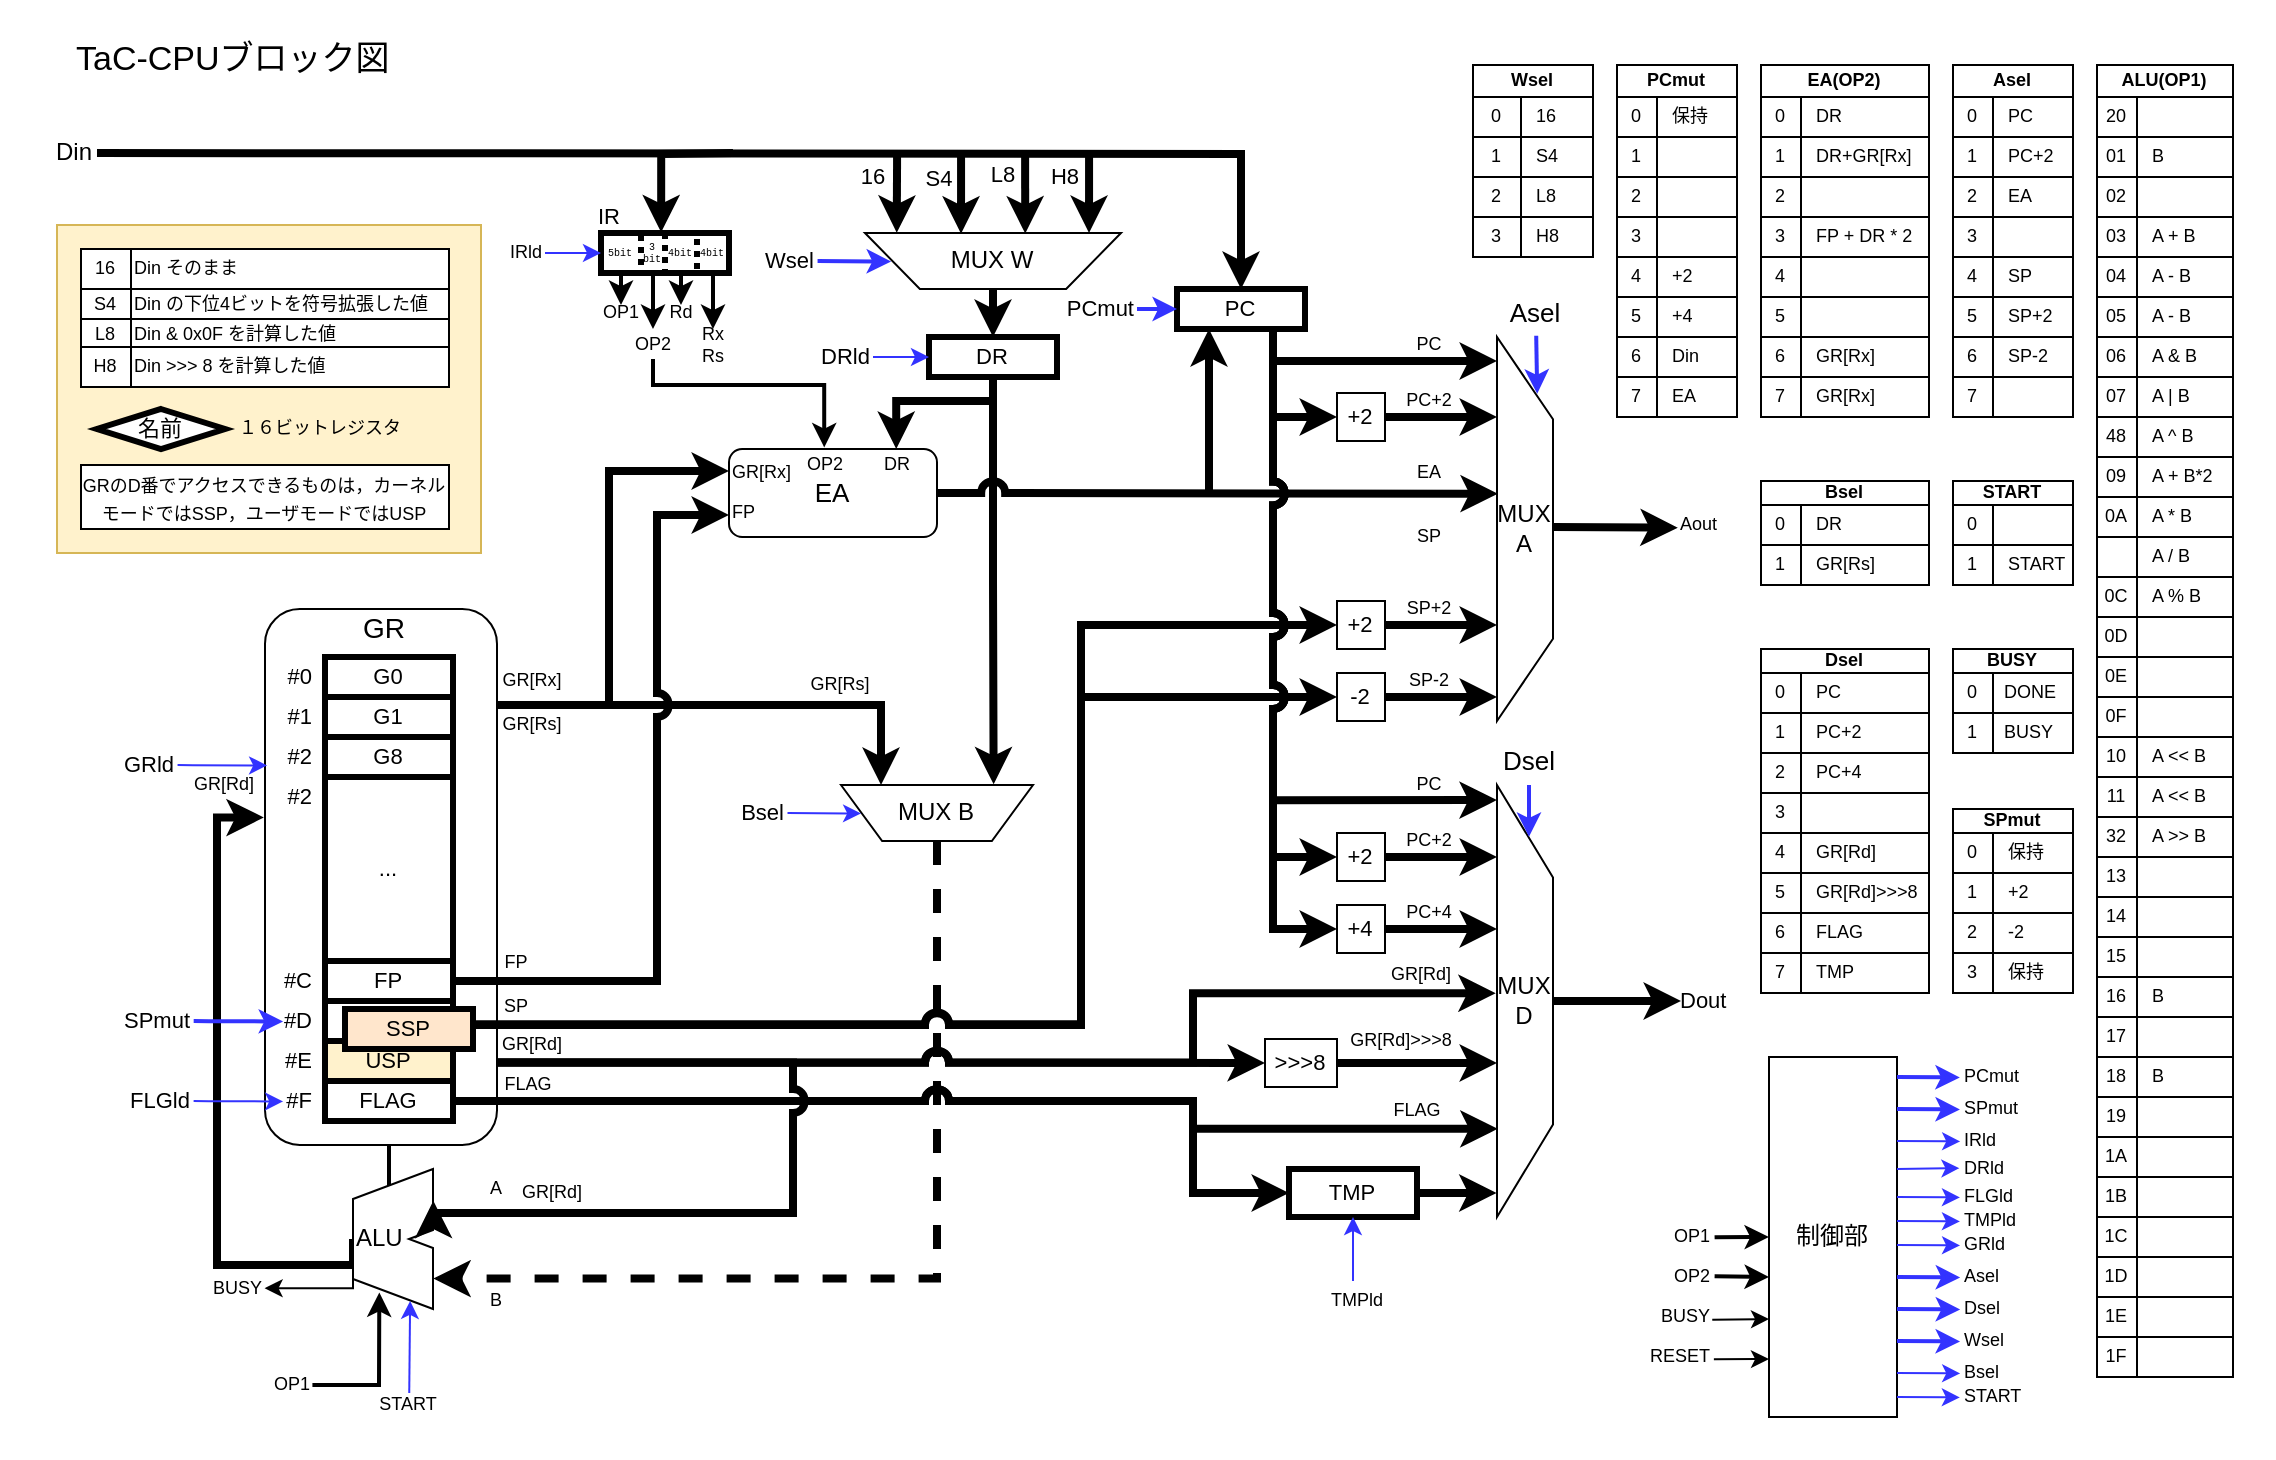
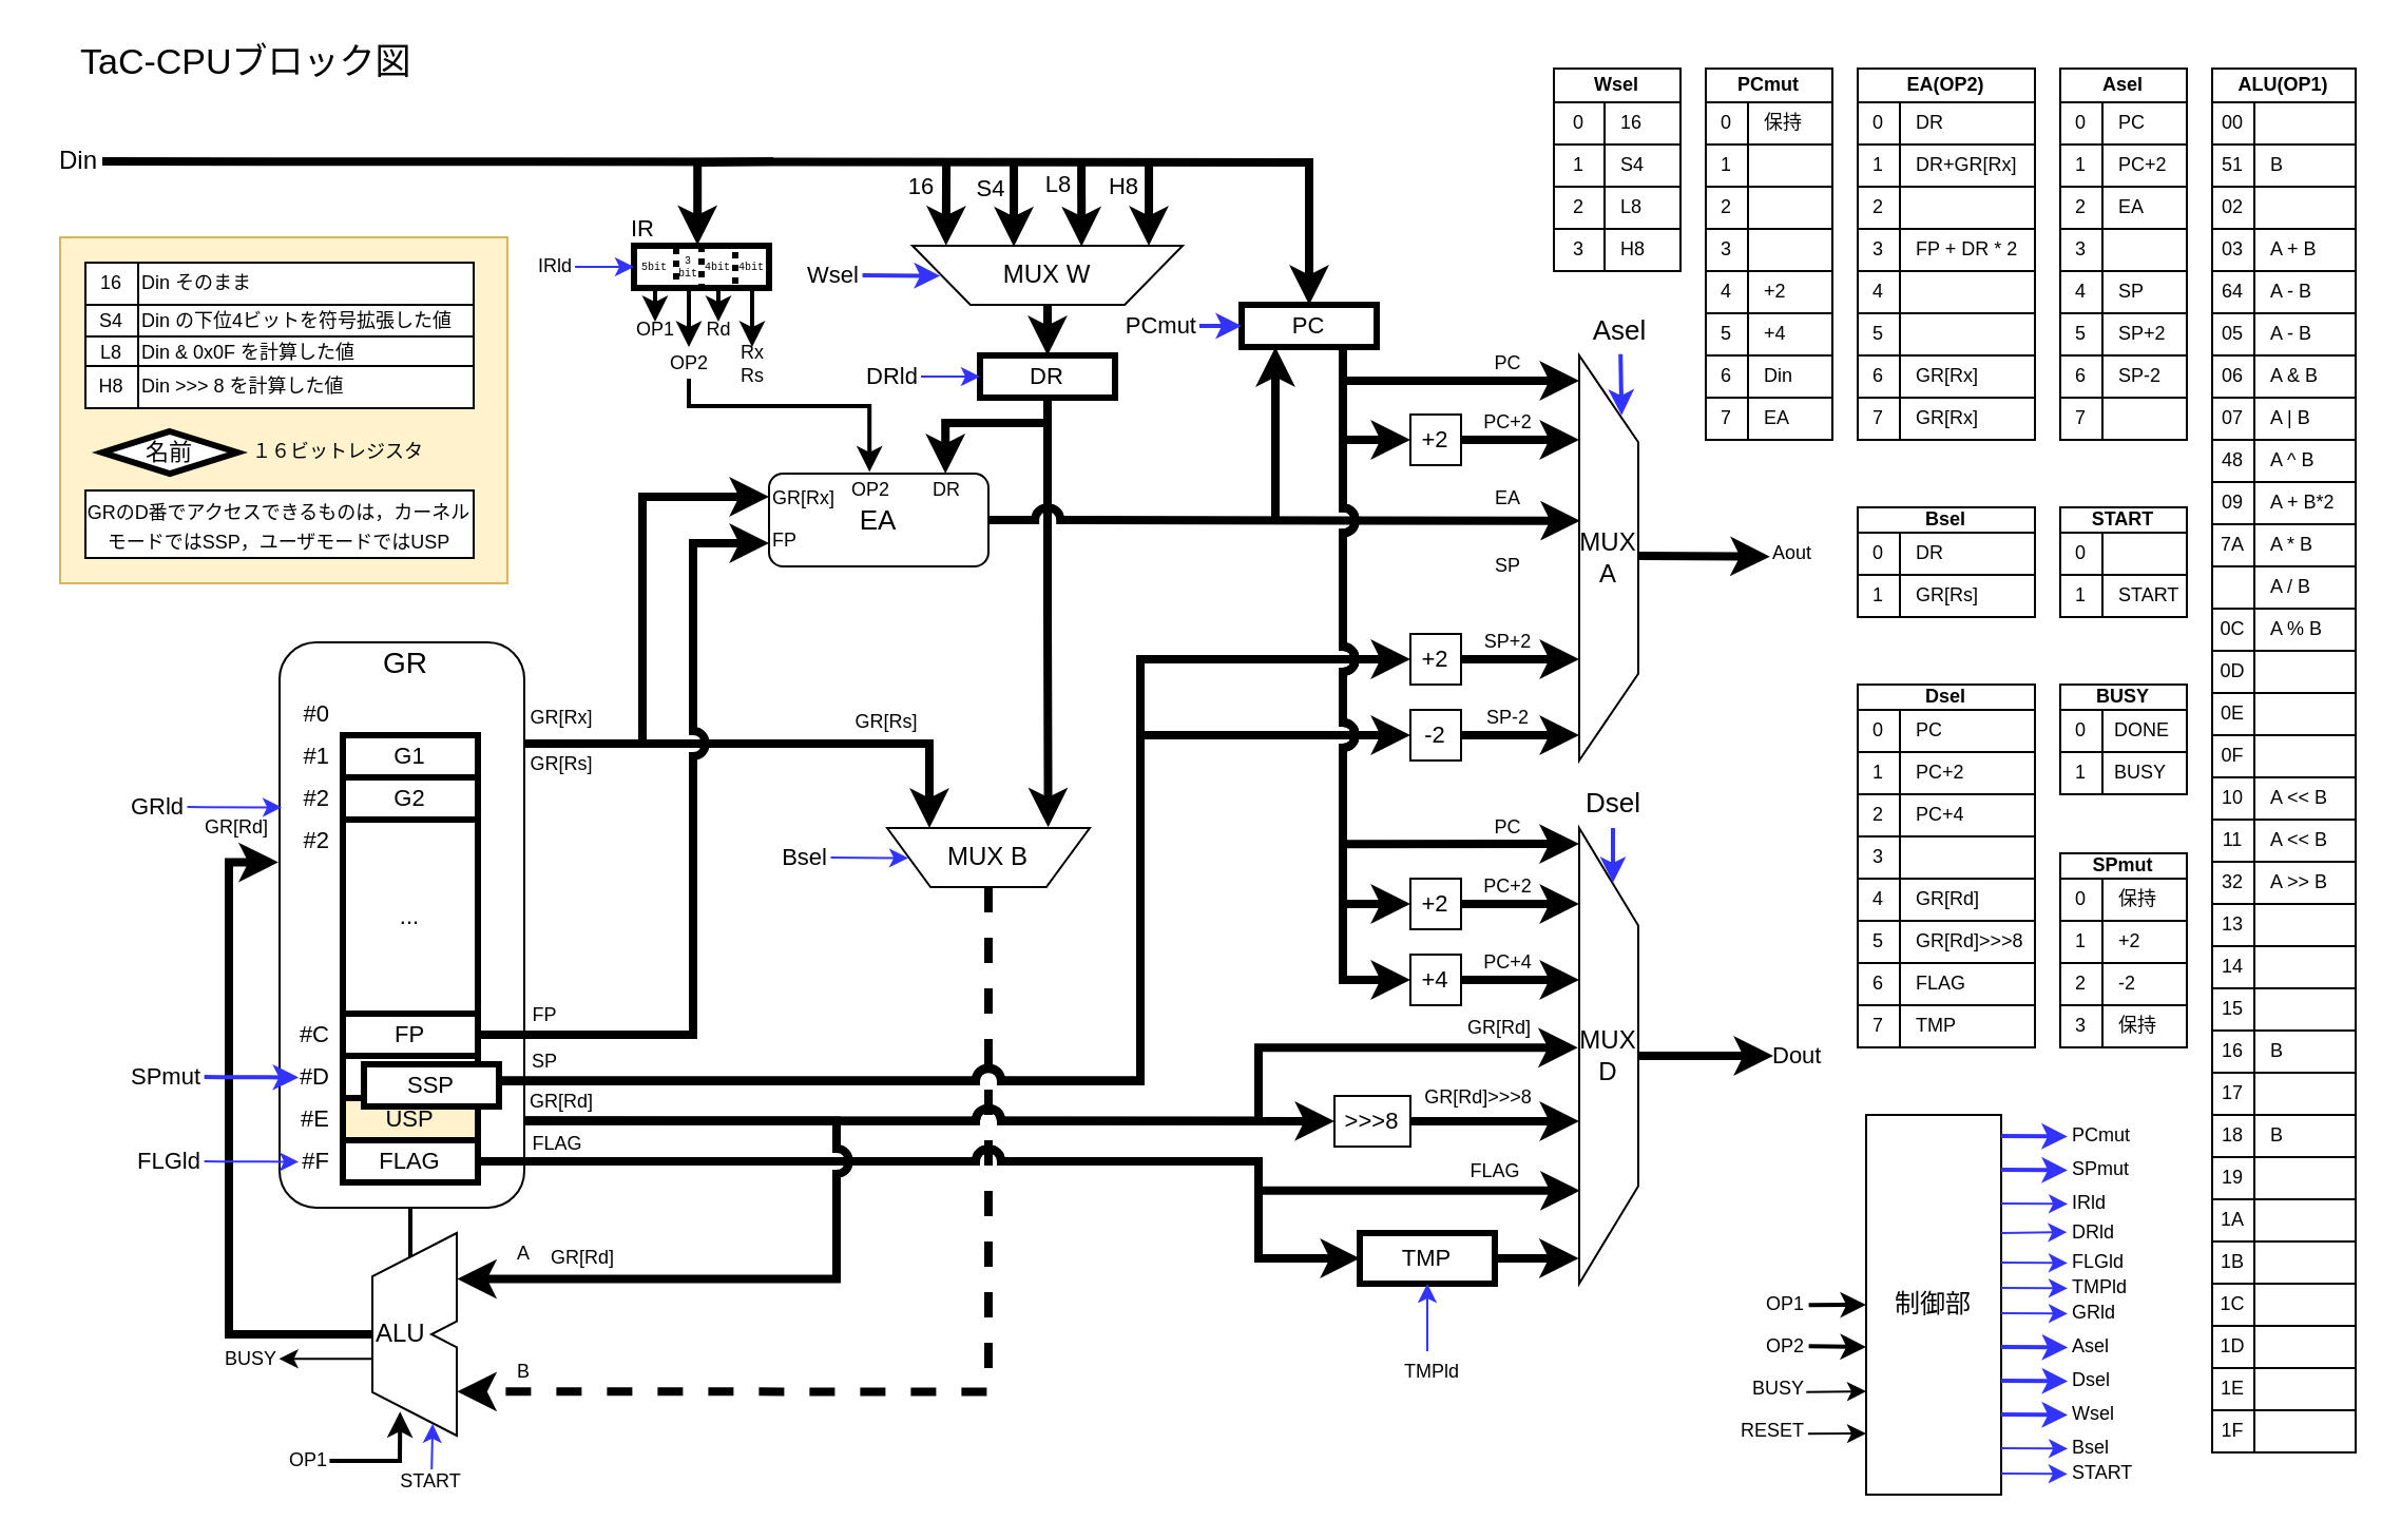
- <mxCell id="103" value="20" style="shape=partialRectangle;html=1;whiteSpace=wrap;connectable=0;fillColor=none;top=0;left=0;bottom=0;right=0;overflow=hidden;fontSize=9;" parent="102" vertex="1"><mxGeometry width="20" height="20" as="geometry" /></mxCell>
+ <mxCell id="103" value="00" style="shape=partialRectangle;html=1;whiteSpace=wrap;connectable=0;fillColor=none;top=0;left=0;bottom=0;right=0;overflow=hidden;fontSize=9;" parent="102" vertex="1"><mxGeometry width="20" height="20" as="geometry" /></mxCell>
- <mxCell id="106" value="01" style="shape=partialRectangle;html=1;whiteSpace=wrap;connectable=0;fillColor=none;top=0;left=0;bottom=0;right=0;overflow=hidden;fontSize=9;" parent="105" vertex="1"><mxGeometry width="20" height="20" as="geometry" /></mxCell>
+ <mxCell id="106" value="51" style="shape=partialRectangle;html=1;whiteSpace=wrap;connectable=0;fillColor=none;top=0;left=0;bottom=0;right=0;overflow=hidden;fontSize=9;" parent="105" vertex="1"><mxGeometry width="20" height="20" as="geometry" /></mxCell>
- <mxCell id="115" value="04" style="shape=partialRectangle;html=1;whiteSpace=wrap;connectable=0;fillColor=none;top=0;left=0;bottom=0;right=0;overflow=hidden;fontSize=9;" parent="114" vertex="1"><mxGeometry width="20" height="20" as="geometry" /></mxCell>
+ <mxCell id="115" value="64" style="shape=partialRectangle;html=1;whiteSpace=wrap;connectable=0;fillColor=none;top=0;left=0;bottom=0;right=0;overflow=hidden;fontSize=9;" parent="114" vertex="1"><mxGeometry width="20" height="20" as="geometry" /></mxCell>
- <mxCell id="133" value="0A" style="shape=partialRectangle;html=1;whiteSpace=wrap;connectable=0;fillColor=none;top=0;left=0;bottom=0;right=0;overflow=hidden;fontSize=9;" parent="132" vertex="1"><mxGeometry width="20" height="20" as="geometry" /></mxCell>
+ <mxCell id="133" value="7A" style="shape=partialRectangle;html=1;whiteSpace=wrap;connectable=0;fillColor=none;top=0;left=0;bottom=0;right=0;overflow=hidden;fontSize=9;" parent="132" vertex="1"><mxGeometry width="20" height="20" as="geometry" /></mxCell>
- <mxCell id="33" value="G0" style="rounded=0;whiteSpace=wrap;html=1;fontFamily=Helvetica;fontSize=11;align=center;strokeWidth=3;" parent="1" vertex="1"><mxGeometry x="162" y="328" width="64" height="20" as="geometry" /></mxCell>
- <mxCell id="38" value="G8" style="rounded=0;whiteSpace=wrap;html=1;fontFamily=Helvetica;fontSize=11;align=center;strokeWidth=3;" parent="1" vertex="1"><mxGeometry x="162" y="368" width="64" height="20" as="geometry" /></mxCell>
+ <mxCell id="38" value="G2" style="rounded=0;whiteSpace=wrap;html=1;fontFamily=Helvetica;fontSize=11;align=center;strokeWidth=3;" parent="1" vertex="1"><mxGeometry x="162" y="368" width="64" height="20" as="geometry" /></mxCell>
- <mxCell id="54" value="SSP" style="rounded=0;whiteSpace=wrap;html=1;fontFamily=Helvetica;fontSize=11;align=center;strokeWidth=3;fillColor=#ffe6cc;" parent="1" vertex="1"><mxGeometry x="172" y="504" width="64" height="20" as="geometry" /></mxCell>
+ <mxCell id="54" value="SSP" style="rounded=0;whiteSpace=wrap;html=1;fontFamily=Helvetica;fontSize=11;align=center;strokeWidth=3;" parent="1" vertex="1"><mxGeometry x="172" y="504" width="64" height="20" as="geometry" /></mxCell>
- <mxCell id="57" value="ALU" style="shape=stencil(tZXrjoMgEIWfhr8bkdpNf27Y3fegdlpJEQzQdvv2i44mZb1sL5oYkzkHvxniQQnjrhAVkDTRogTCPkmaCnUK9yAVWGcJlhcs6aqthasg9yiehZViqwAd5605wkXufIuQugArfe2yL5J8hDX1xXhutA4QabSLnBs/wITU4dnkB2Ft+2tUVYFfggfbDokqSb/vx75ly4DpQvPG2G762eedDxxPTJd6cbOB6fNYxoMyFm7GtyI/Hqw56d3gMJWoD07P6OzSnOGf4zC8zQ6gpL4BsJiQPYGgdAbG6uWdvG9eJvzJaPY4Yj143qcJuTIOJtIZ9F4mGnUkSIzvjYWJhO2lUviVnug6uqBp3evQqPg7aYRf);whiteSpace=wrap;html=1;direction=south;align=left;" parent="1" vertex="1"><mxGeometry x="176" y="584" width="40" height="70" as="geometry" /></mxCell>
+ <mxCell id="57" value="ALU" style="shape=stencil(tZXrjoMgEIWfhr8bkdpNf27Y3fegdlpJEQzQdvv2i44mZb1sL5oYkzkHvxniQQnjrhAVkDTRogTCPkmaCnUK9yAVWGcJlhcs6aqthasg9yiehZViqwAd5605wkXufIuQugArfe2yL5J8hDX1xXhutA4QabSLnBs/wITU4dnkB2Ft+2tUVYFfggfbDokqSb/vx75ly4DpQvPG2G762eedDxxPTJd6cbOB6fNYxoMyFm7GtyI/Hqw56d3gMJWoD07P6OzSnOGf4zC8zQ6gpL4BsJiQPYGgdAbG6uWdvG9eJvzJaPY4Yj143qcJuTIOJtIZ9F4mGnUkSIzvjYWJhO2lUviVnug6uqBp3evQqPg7aYRf);whiteSpace=wrap;html=1;direction=south;align=left;" parent="1" vertex="1"><mxGeometry x="176" y="584" width="40" height="96" as="geometry" /></mxCell>
